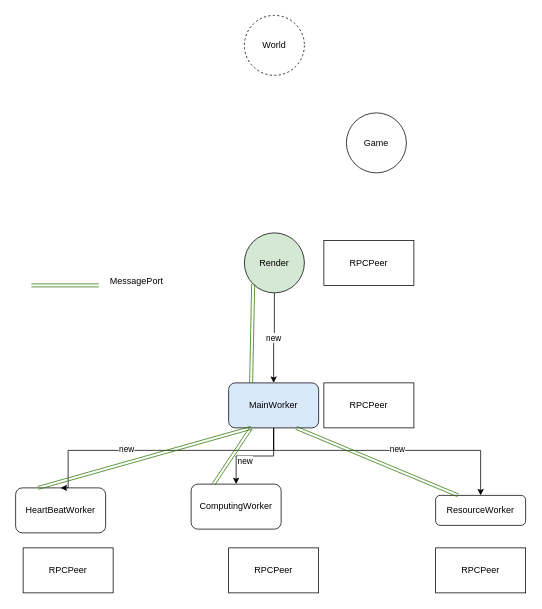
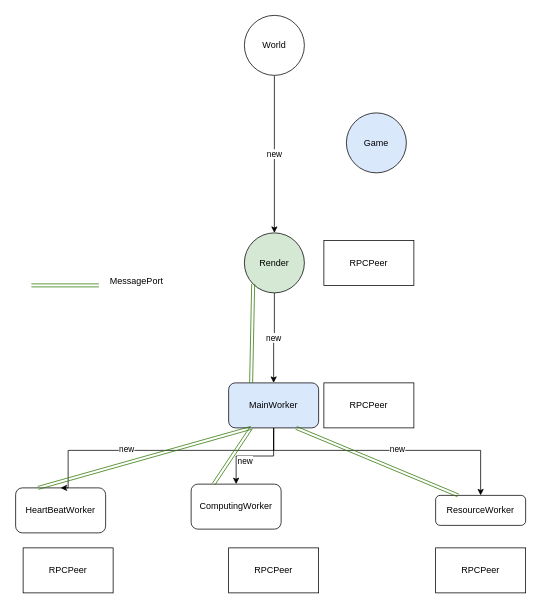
- <mxCell id="26" value="World" style="ellipse;whiteSpace=wrap;html=1;aspect=fixed;dashed=1;" vertex="1" parent="1"><mxGeometry x="325" y="20" width="80" height="80" as="geometry" /></mxCell>
+ <mxCell id="26" value="World" style="ellipse;whiteSpace=wrap;html=1;aspect=fixed;" vertex="1" parent="1"><mxGeometry x="325" y="20" width="80" height="80" as="geometry" /></mxCell>
- <mxCell id="27" value="Game" style="ellipse;whiteSpace=wrap;html=1;aspect=fixed;" vertex="1" parent="1"><mxGeometry x="461" y="150" width="80" height="80" as="geometry" /></mxCell>
+ <mxCell id="27" value="Game" style="ellipse;whiteSpace=wrap;html=1;aspect=fixed;fillColor=#dae8fc;" vertex="1" parent="1"><mxGeometry x="461" y="150" width="80" height="80" as="geometry" /></mxCell>
+ <mxCell id="25" value="new" style="edgeStyle=orthogonalEdgeStyle;rounded=0;orthogonalLoop=1;jettySize=auto;html=1;entryX=0.5;entryY=0;entryDx=0;entryDy=0;" edge="1" parent="1" source="26" target="3"><mxGeometry relative="1" as="geometry" /></mxCell>
